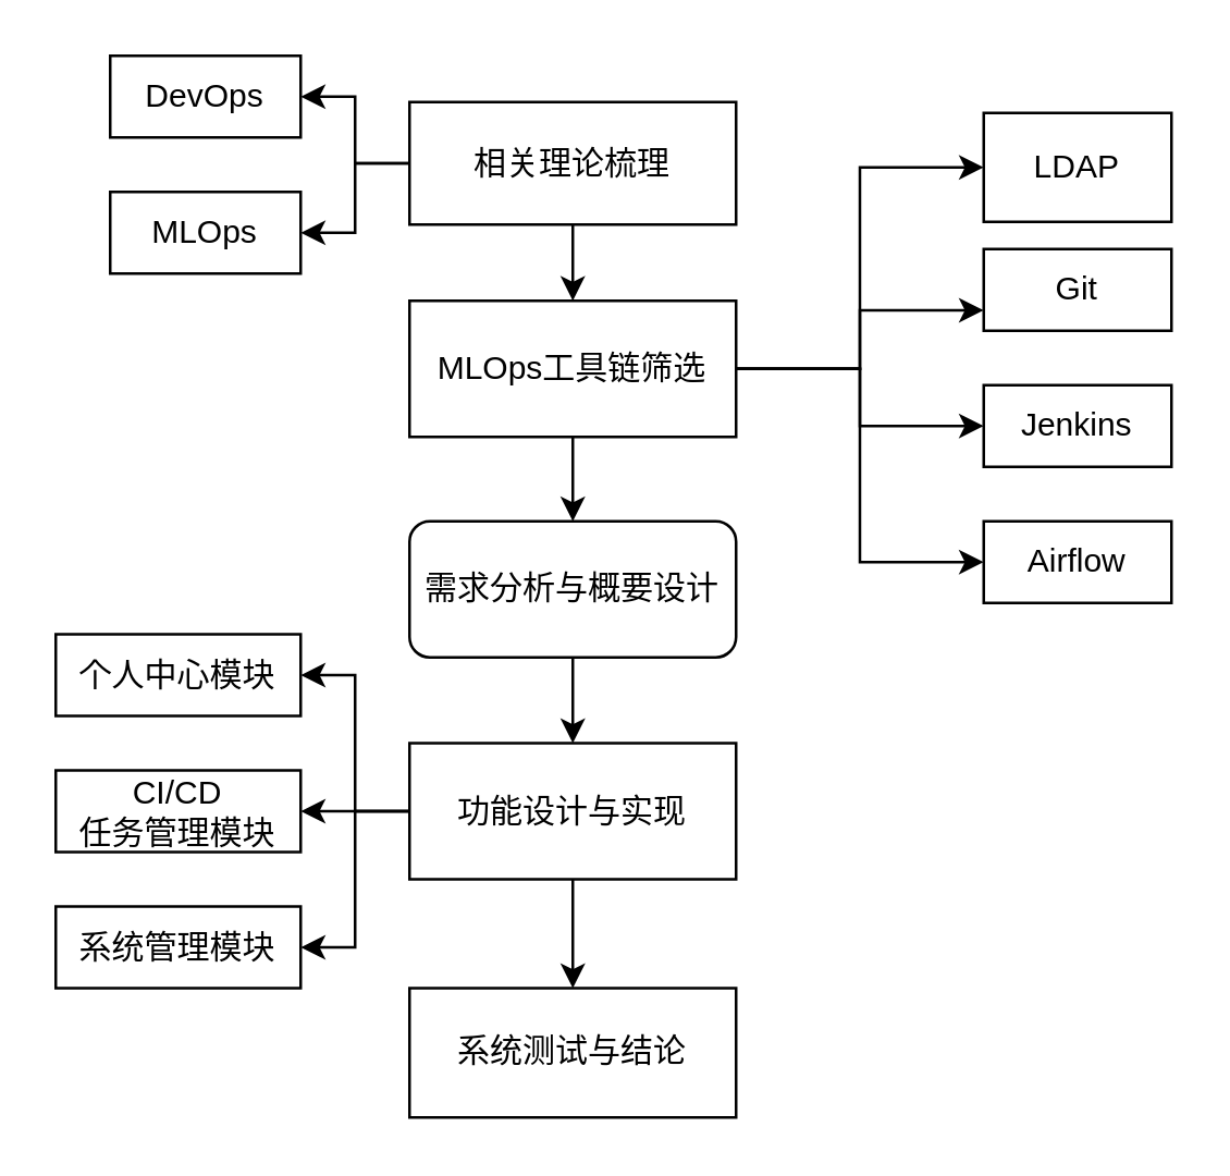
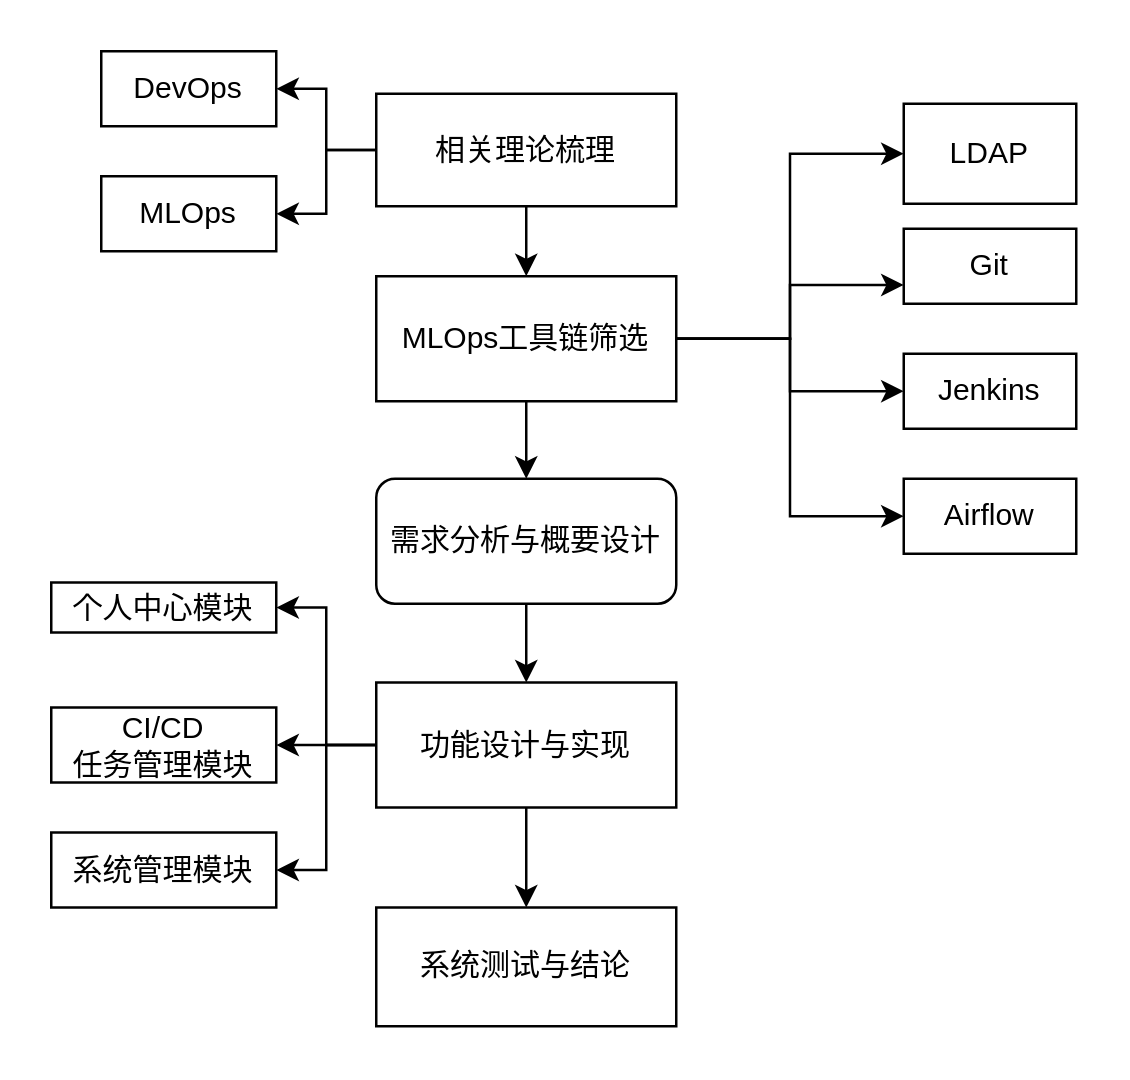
- <mxCell id="25" value="个人中心模块" style="rounded=0;whiteSpace=wrap;html=1;" vertex="1" parent="1"><mxGeometry x="20" y="232.5" width="90" height="30" as="geometry" /></mxCell>
+ <mxCell id="25" value="个人中心模块" style="rounded=0;whiteSpace=wrap;html=1;" vertex="1" parent="1"><mxGeometry x="20" y="232.5" width="90" height="20" as="geometry" /></mxCell>
